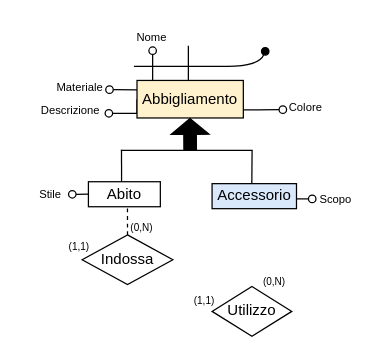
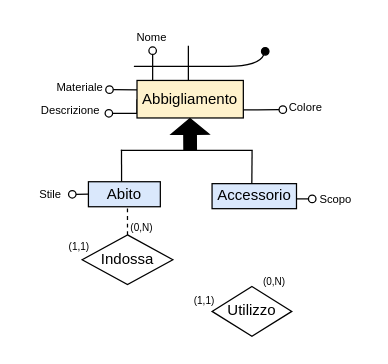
- <mxCell id="29" value="Abito" style="whiteSpace=wrap;html=1;align=center;" parent="1" vertex="1"><mxGeometry x="70.09" y="144.78" width="57.5" height="20" as="geometry" /></mxCell>
+ <mxCell id="29" value="Abito" style="whiteSpace=wrap;html=1;align=center;fillColor=#dae8fc;" parent="1" vertex="1"><mxGeometry x="70.09" y="144.78" width="57.5" height="20" as="geometry" /></mxCell>
